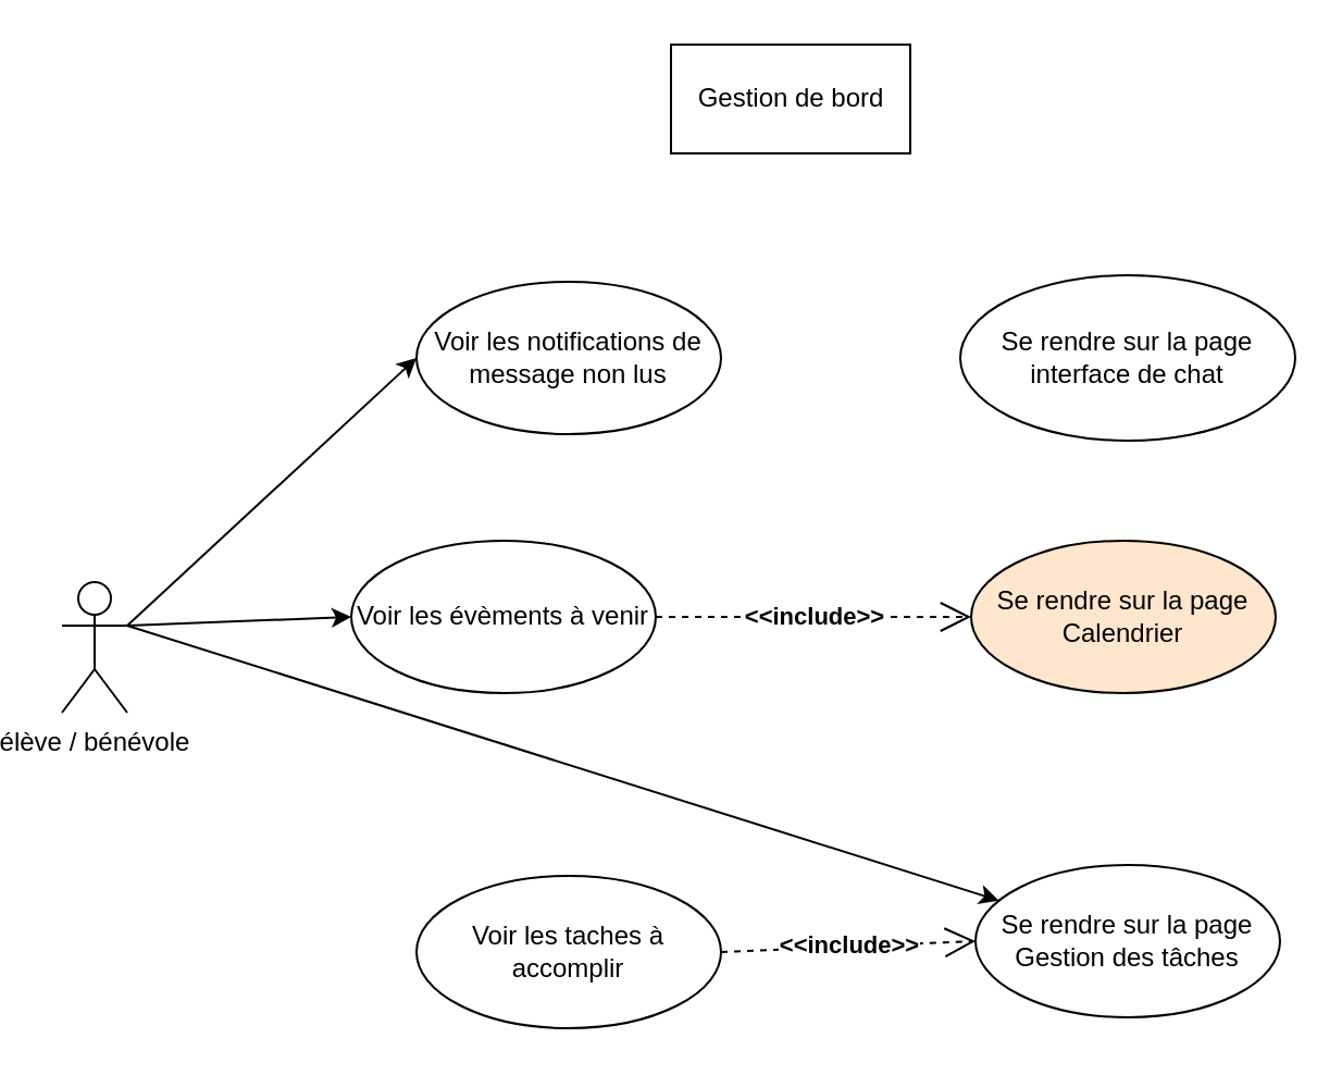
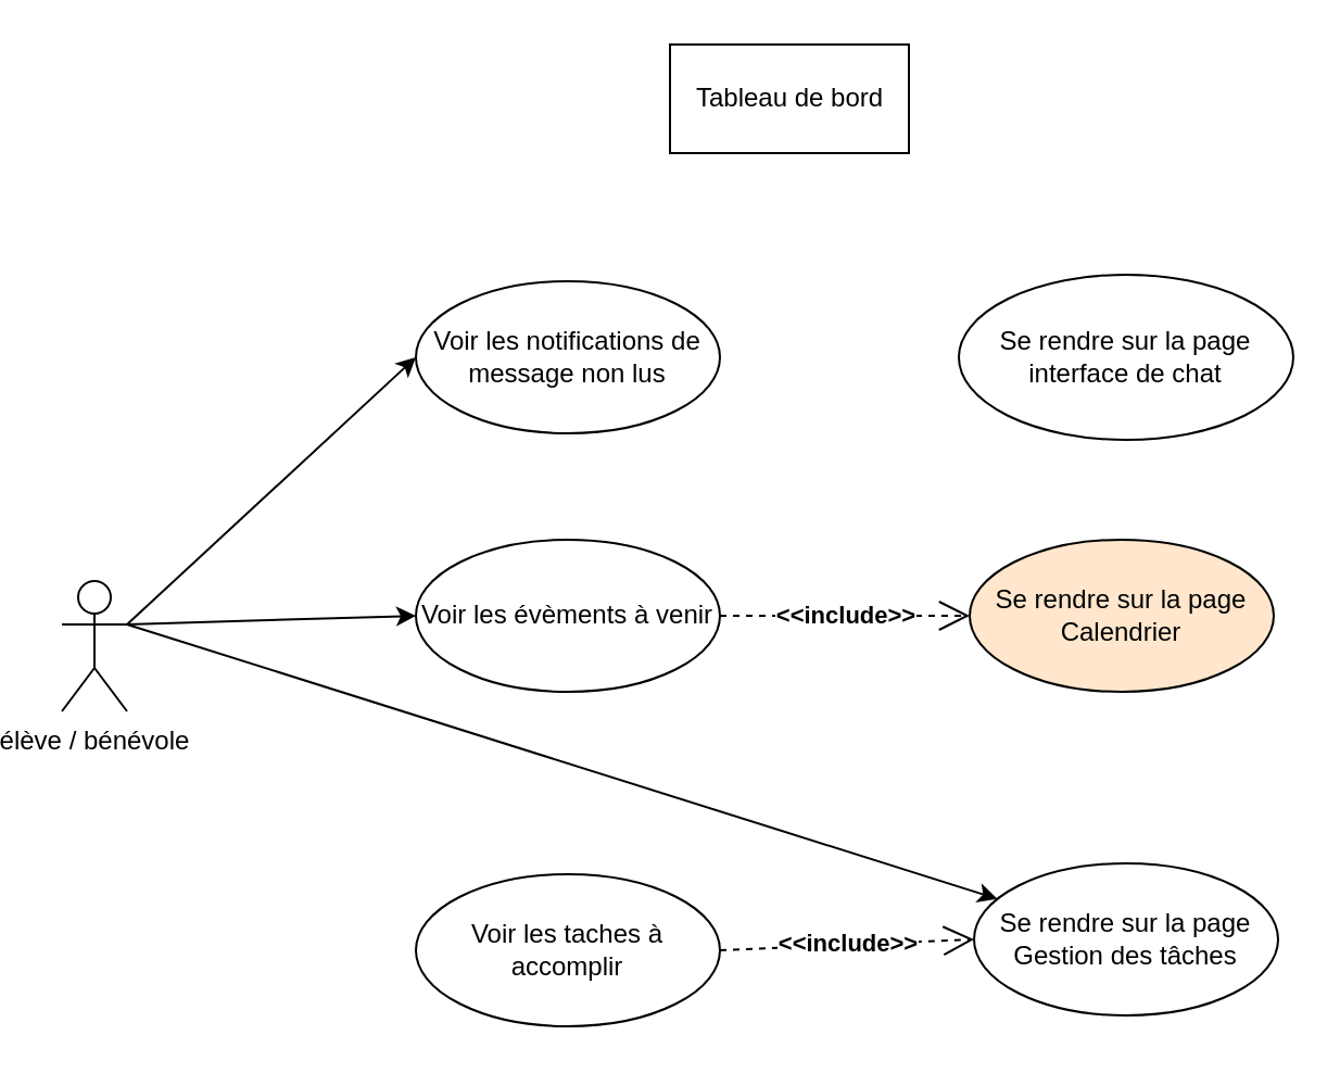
- <mxCell id="2" value="Gestion de bord" style="html=1;" parent="1" vertex="1"><mxGeometry x="300" y="20" width="110" height="50" as="geometry" /></mxCell>
+ <mxCell id="2" value="Tableau de bord" style="html=1;" parent="1" vertex="1"><mxGeometry x="300" y="20" width="110" height="50" as="geometry" /></mxCell>
- <mxCell id="5" value="Voir les évèments à venir" style="ellipse;whiteSpace=wrap;html=1;" parent="1" vertex="1"><mxGeometry x="153" y="248" width="140" height="70" as="geometry" /></mxCell>
+ <mxCell id="5" value="Voir les évèments à venir" style="ellipse;whiteSpace=wrap;html=1;" parent="1" vertex="1"><mxGeometry x="183" y="248" width="140" height="70" as="geometry" /></mxCell>
